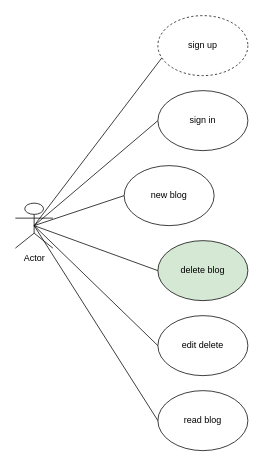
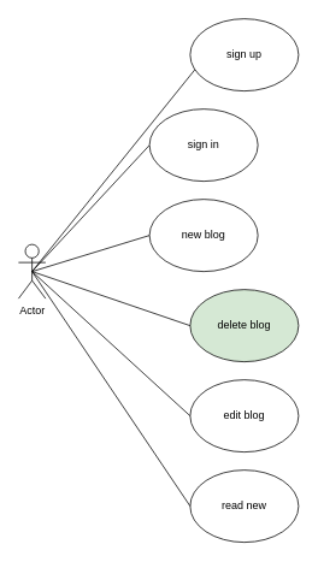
- <mxCell id="6" value="sign up" style="ellipse;whiteSpace=wrap;html=1;dashed=1;" vertex="1" parent="1"><mxGeometry x="210" y="20" width="120" height="80" as="geometry" /></mxCell>
+ <mxCell id="6" value="sign up" style="ellipse;whiteSpace=wrap;html=1;" vertex="1" parent="1"><mxGeometry x="210" y="20" width="120" height="80" as="geometry" /></mxCell>
- <mxCell id="7" value="sign in" style="ellipse;whiteSpace=wrap;html=1;" vertex="1" parent="1"><mxGeometry x="210" y="120" width="120" height="80" as="geometry" /></mxCell>
+ <mxCell id="7" value="sign in" style="ellipse;whiteSpace=wrap;html=1;" vertex="1" parent="1"><mxGeometry x="165" y="120" width="120" height="80" as="geometry" /></mxCell>
- <mxCell id="2" value="Actor" style="shape=umlActor;verticalLabelPosition=bottom;verticalAlign=top;html=1;outlineConnect=0;" vertex="1" parent="1"><mxGeometry x="20" y="270" width="50" height="60" as="geometry" /></mxCell>
+ <mxCell id="2" value="Actor" style="shape=umlActor;verticalLabelPosition=bottom;verticalAlign=top;html=1;outlineConnect=0;" vertex="1" parent="1"><mxGeometry x="20" y="270" width="30" height="60" as="geometry" /></mxCell>
- <mxCell id="10" value="edit delete" style="ellipse;whiteSpace=wrap;html=1;" vertex="1" parent="1"><mxGeometry x="210" y="420" width="120" height="80" as="geometry" /></mxCell>
+ <mxCell id="10" value="edit blog" style="ellipse;whiteSpace=wrap;html=1;" vertex="1" parent="1"><mxGeometry x="210" y="420" width="120" height="80" as="geometry" /></mxCell>
- <mxCell id="11" value="read blog" style="ellipse;whiteSpace=wrap;html=1;" vertex="1" parent="1"><mxGeometry x="210" y="520" width="120" height="80" as="geometry" /></mxCell>
+ <mxCell id="11" value="read new" style="ellipse;whiteSpace=wrap;html=1;" vertex="1" parent="1"><mxGeometry x="210" y="520" width="120" height="80" as="geometry" /></mxCell>
